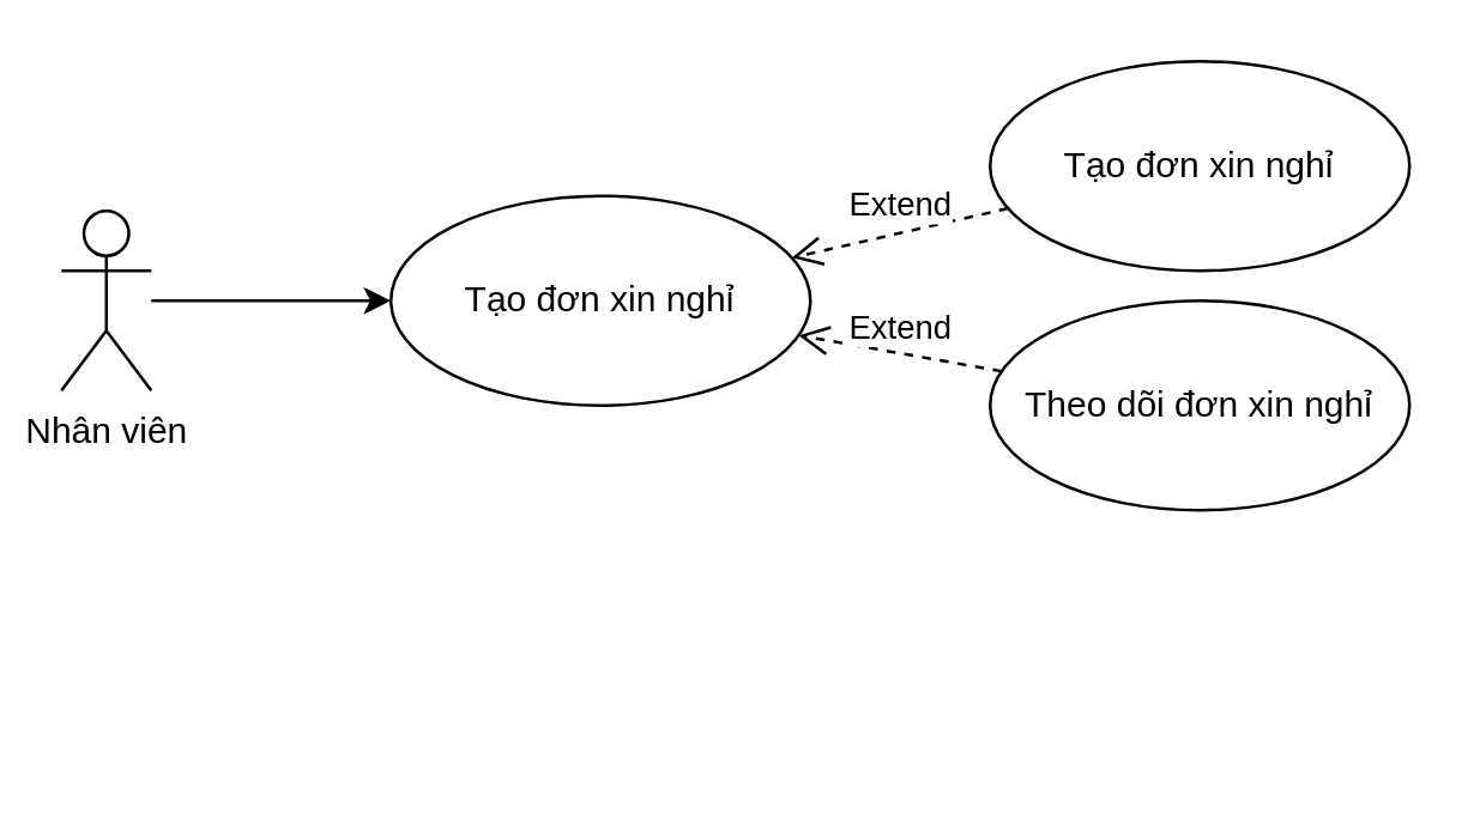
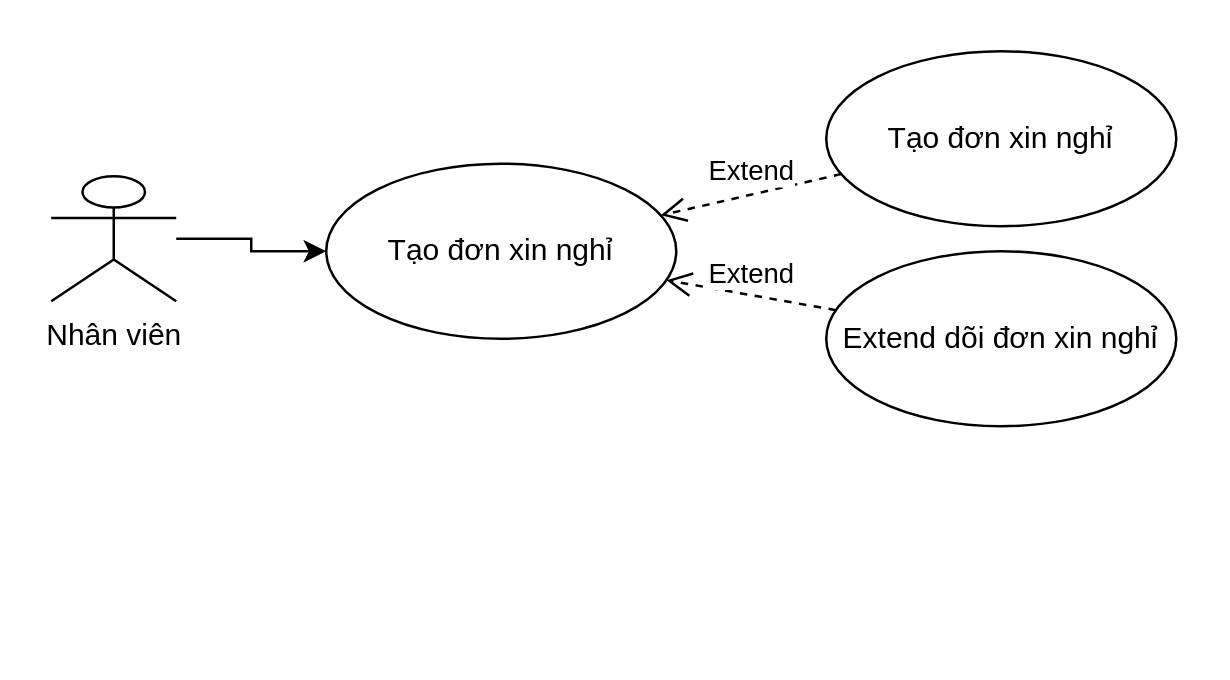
- <mxCell id="3" value="Nhân viên" style="shape=umlActor;verticalLabelPosition=bottom;verticalAlign=top;html=1;outlineConnect=0;" parent="1" vertex="1"><mxGeometry x="20" y="70" width="30" height="60" as="geometry" /></mxCell>
+ <mxCell id="3" value="Nhân viên" style="shape=umlActor;verticalLabelPosition=bottom;verticalAlign=top;html=1;outlineConnect=0;" parent="1" vertex="1"><mxGeometry x="20" y="70" width="50" height="50" as="geometry" /></mxCell>
- <mxCell id="6" value="Theo dõi đơn xin nghỉ" style="ellipse;whiteSpace=wrap;html=1;" parent="5" vertex="1"><mxGeometry y="80" width="140" height="70" as="geometry" /></mxCell>
+ <mxCell id="6" value="Extend dõi đơn xin nghỉ" style="ellipse;whiteSpace=wrap;html=1;" parent="5" vertex="1"><mxGeometry y="80" width="140" height="70" as="geometry" /></mxCell>
